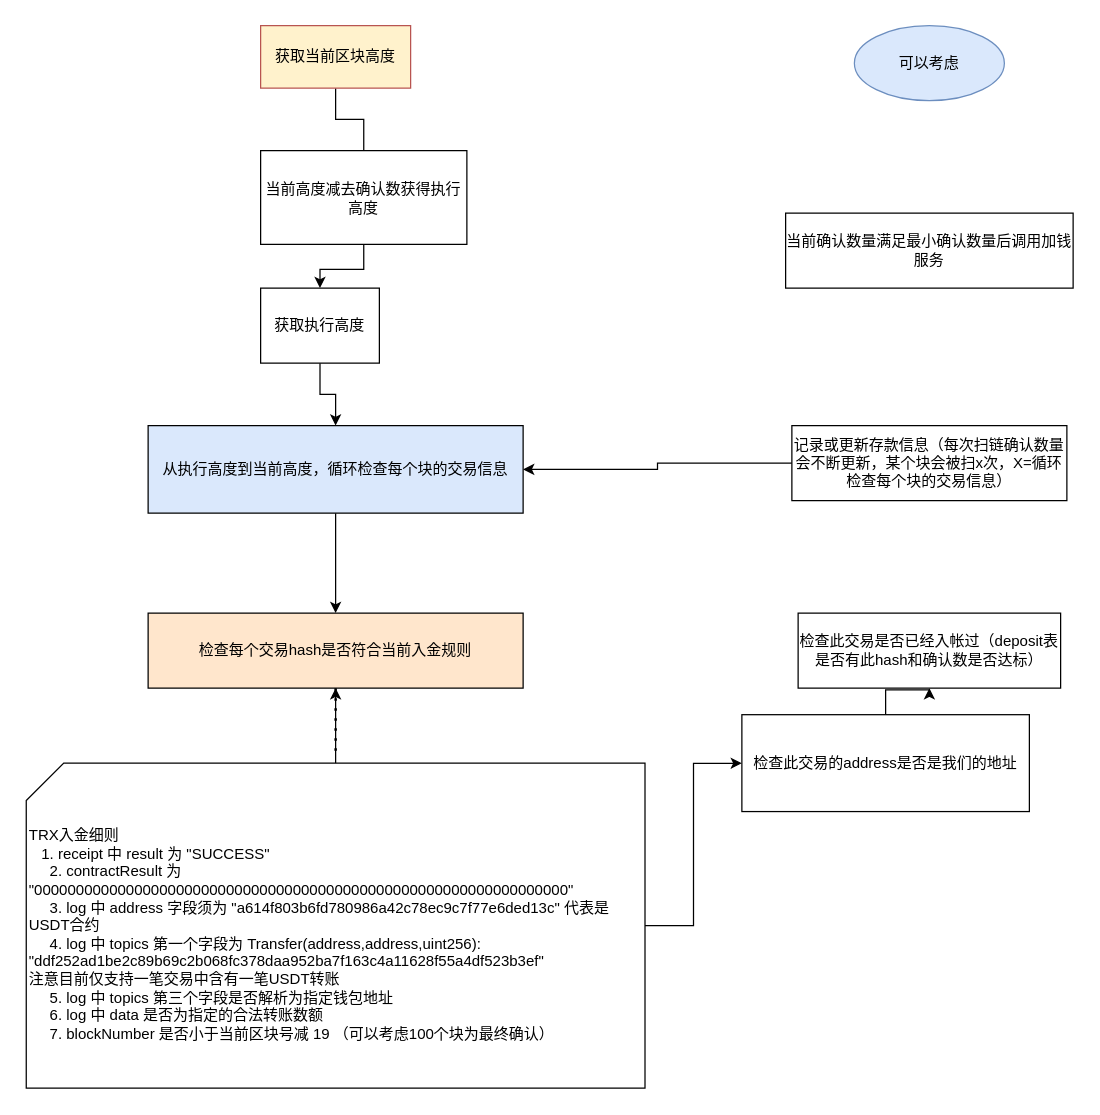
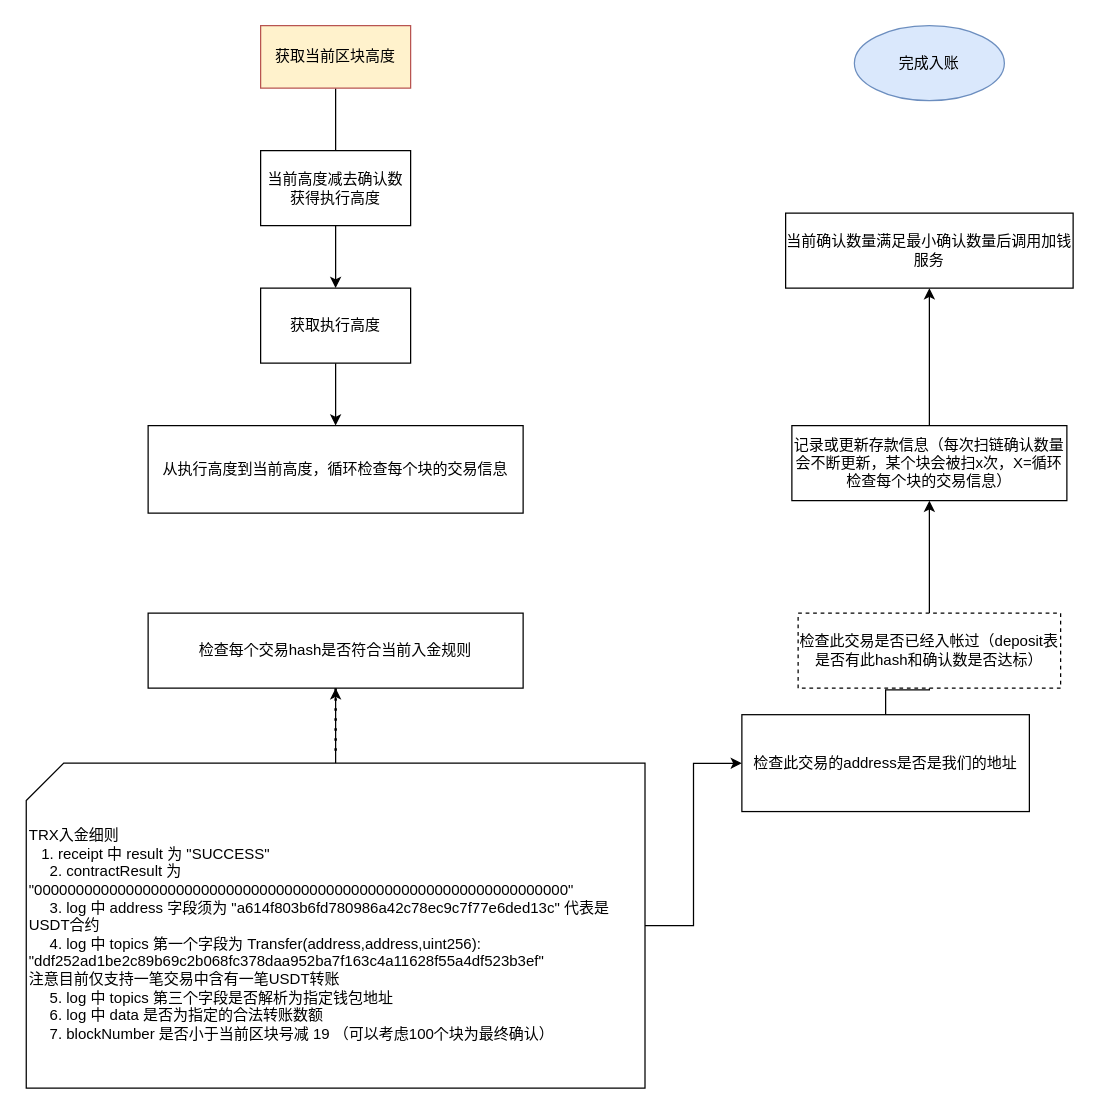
- <mxCell id="22" value="&lt;span&gt;可以考虑&lt;/span&gt;" style="ellipse;whiteSpace=wrap;html=1;align=center;fillColor=#dae8fc;strokeColor=#6c8ebf;" vertex="1" parent="1"><mxGeometry x="683" y="20" width="120" height="60" as="geometry" /></mxCell>
+ <mxCell id="22" value="&lt;span&gt;完成入账&lt;/span&gt;" style="ellipse;whiteSpace=wrap;html=1;align=center;fillColor=#dae8fc;strokeColor=#6c8ebf;" vertex="1" parent="1"><mxGeometry x="683" y="20" width="120" height="60" as="geometry" /></mxCell>
- <mxCell id="5" value="当前高度减去确认数获得执行高度" style="whiteSpace=wrap;html=1;rounded=0;" vertex="1" parent="1"><mxGeometry x="208" y="120" width="165" height="75" as="geometry" /></mxCell>
+ <mxCell id="5" value="当前高度减去确认数获得执行高度" style="whiteSpace=wrap;html=1;rounded=0;" vertex="1" parent="1"><mxGeometry x="208" y="120" width="120" height="60" as="geometry" /></mxCell>
- <mxCell id="7" value="获取执行高度" style="whiteSpace=wrap;html=1;rounded=0;" vertex="1" parent="1"><mxGeometry x="208" y="230" width="95" height="60" as="geometry" /></mxCell>
+ <mxCell id="7" value="获取执行高度" style="whiteSpace=wrap;html=1;rounded=0;" vertex="1" parent="1"><mxGeometry x="208" y="230" width="120" height="60" as="geometry" /></mxCell>
- <mxCell id="19" value="" style="edgeStyle=orthogonalEdgeStyle;rounded=0;orthogonalLoop=1;jettySize=auto;html=1;" edge="1" parent="1" source="20" target="9"><mxGeometry relative="1" as="geometry" /></mxCell>
+ <mxCell id="19" value="" style="edgeStyle=orthogonalEdgeStyle;rounded=0;orthogonalLoop=1;jettySize=auto;html=1;" edge="1" parent="1" source="20" target="21"><mxGeometry relative="1" as="geometry" /></mxCell>
- <mxCell id="9" value="从执行高度到当前高度，循环检查每个块的交易信息" style="whiteSpace=wrap;html=1;rounded=0;fillColor=#dae8fc;" vertex="1" parent="1"><mxGeometry x="118" y="340" width="300" height="70" as="geometry" /></mxCell>
+ <mxCell id="9" value="从执行高度到当前高度，循环检查每个块的交易信息" style="whiteSpace=wrap;html=1;rounded=0;" vertex="1" parent="1"><mxGeometry x="118" y="340" width="300" height="70" as="geometry" /></mxCell>
- <mxCell id="8" value="" style="edgeStyle=orthogonalEdgeStyle;rounded=0;orthogonalLoop=1;jettySize=auto;html=1;" edge="1" parent="1" source="9" target="10"><mxGeometry relative="1" as="geometry" /></mxCell>
+ <mxCell id="17" value="" style="edgeStyle=orthogonalEdgeStyle;rounded=0;orthogonalLoop=1;jettySize=auto;html=1;" edge="1" parent="1" source="18" target="20"><mxGeometry relative="1" as="geometry" /></mxCell>
- <mxCell id="10" value="检查每个交易hash是否符合当前入金规则" style="whiteSpace=wrap;html=1;rounded=0;fillColor=#ffe6cc;" vertex="1" parent="1"><mxGeometry x="118" y="490" width="300" height="60" as="geometry" /></mxCell>
+ <mxCell id="10" value="检查每个交易hash是否符合当前入金规则" style="whiteSpace=wrap;html=1;rounded=0;" vertex="1" parent="1"><mxGeometry x="118" y="490" width="300" height="60" as="geometry" /></mxCell>
- <mxCell id="18" value="检查此交易是否已经入帐过（deposit表是否有此hash和确认数是否达标）" style="whiteSpace=wrap;html=1;align=center;" vertex="1" parent="1"><mxGeometry x="638" y="490" width="210" height="60" as="geometry" /></mxCell>
+ <mxCell id="18" value="检查此交易是否已经入帐过（deposit表是否有此hash和确认数是否达标）" style="whiteSpace=wrap;html=1;align=center;dashed=1;" vertex="1" parent="1"><mxGeometry x="638" y="490" width="210" height="60" as="geometry" /></mxCell>
- <mxCell id="15" value="" style="edgeStyle=orthogonalEdgeStyle;rounded=0;orthogonalLoop=1;jettySize=auto;html=1;" edge="1" parent="1" source="16" target="18"><mxGeometry relative="1" as="geometry" /></mxCell>
+ <mxCell id="15" value="" style="edgeStyle=orthogonalEdgeStyle;rounded=0;orthogonalLoop=1;jettySize=auto;html=1;endArrow=none;" edge="1" parent="1" source="16" target="18"><mxGeometry relative="1" as="geometry" /></mxCell>
